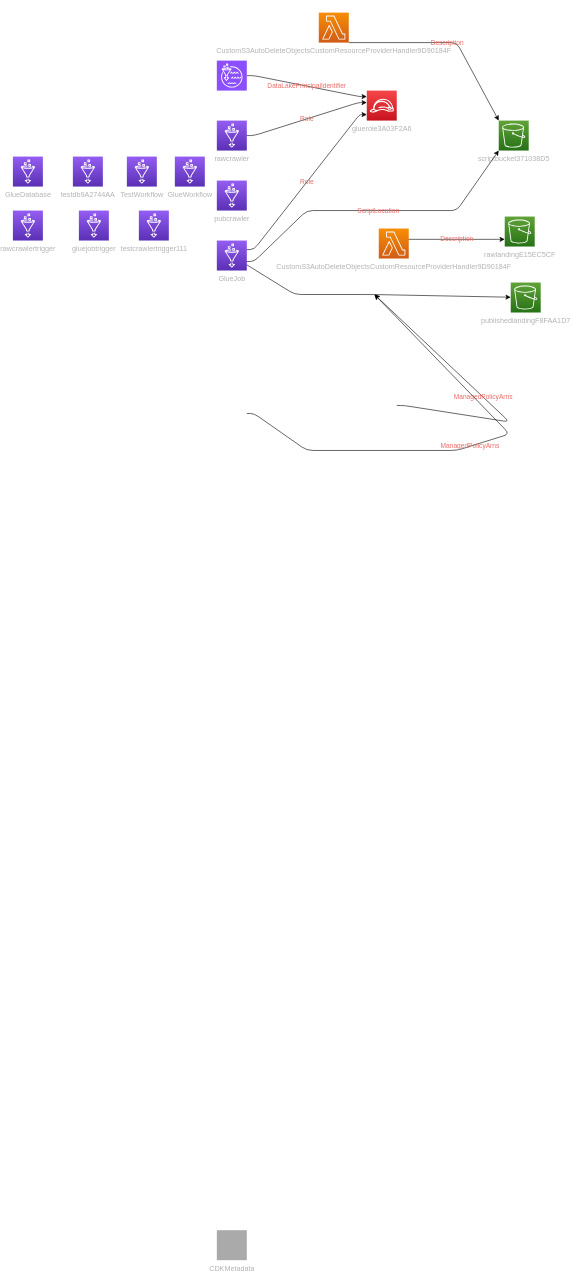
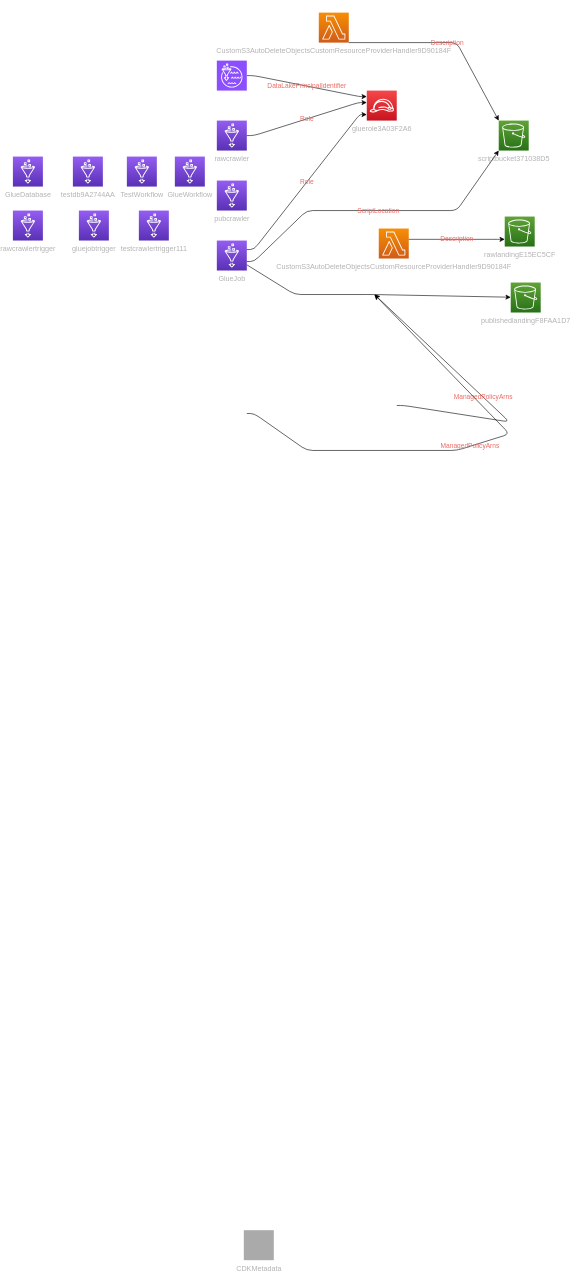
- <mxCell id="12" value="CDKMetadata" style="outlineConnect=0;fontColor=#B3B3B3;gradientColor=#aaaaaa;gradientDirection=north;fillColor=#aaaaaa;strokeColor=#ffffff;dashed=0;verticalLabelPosition=bottom;verticalAlign=top;align=center;html=1;fontSize=12;fontStyle=0;aspect=fixed;shape=mxgraph.aws4.resourceIcon;resIcon=mxgraph.aws4.cdk;" parent="1" vertex="1"><mxGeometry y="2050" width="50" height="50" as="geometry" x="360" /></mxCell>
+ <mxCell id="12" value="CDKMetadata" style="outlineConnect=0;fontColor=#B3B3B3;gradientColor=#aaaaaa;gradientDirection=north;fillColor=#aaaaaa;strokeColor=#ffffff;dashed=0;verticalLabelPosition=bottom;verticalAlign=top;align=center;html=1;fontSize=12;fontStyle=0;aspect=fixed;shape=mxgraph.aws4.resourceIcon;resIcon=mxgraph.aws4.cdk;" parent="1" vertex="1"><mxGeometry x="405" y="2050" width="50" height="50" as="geometry" /></mxCell>
